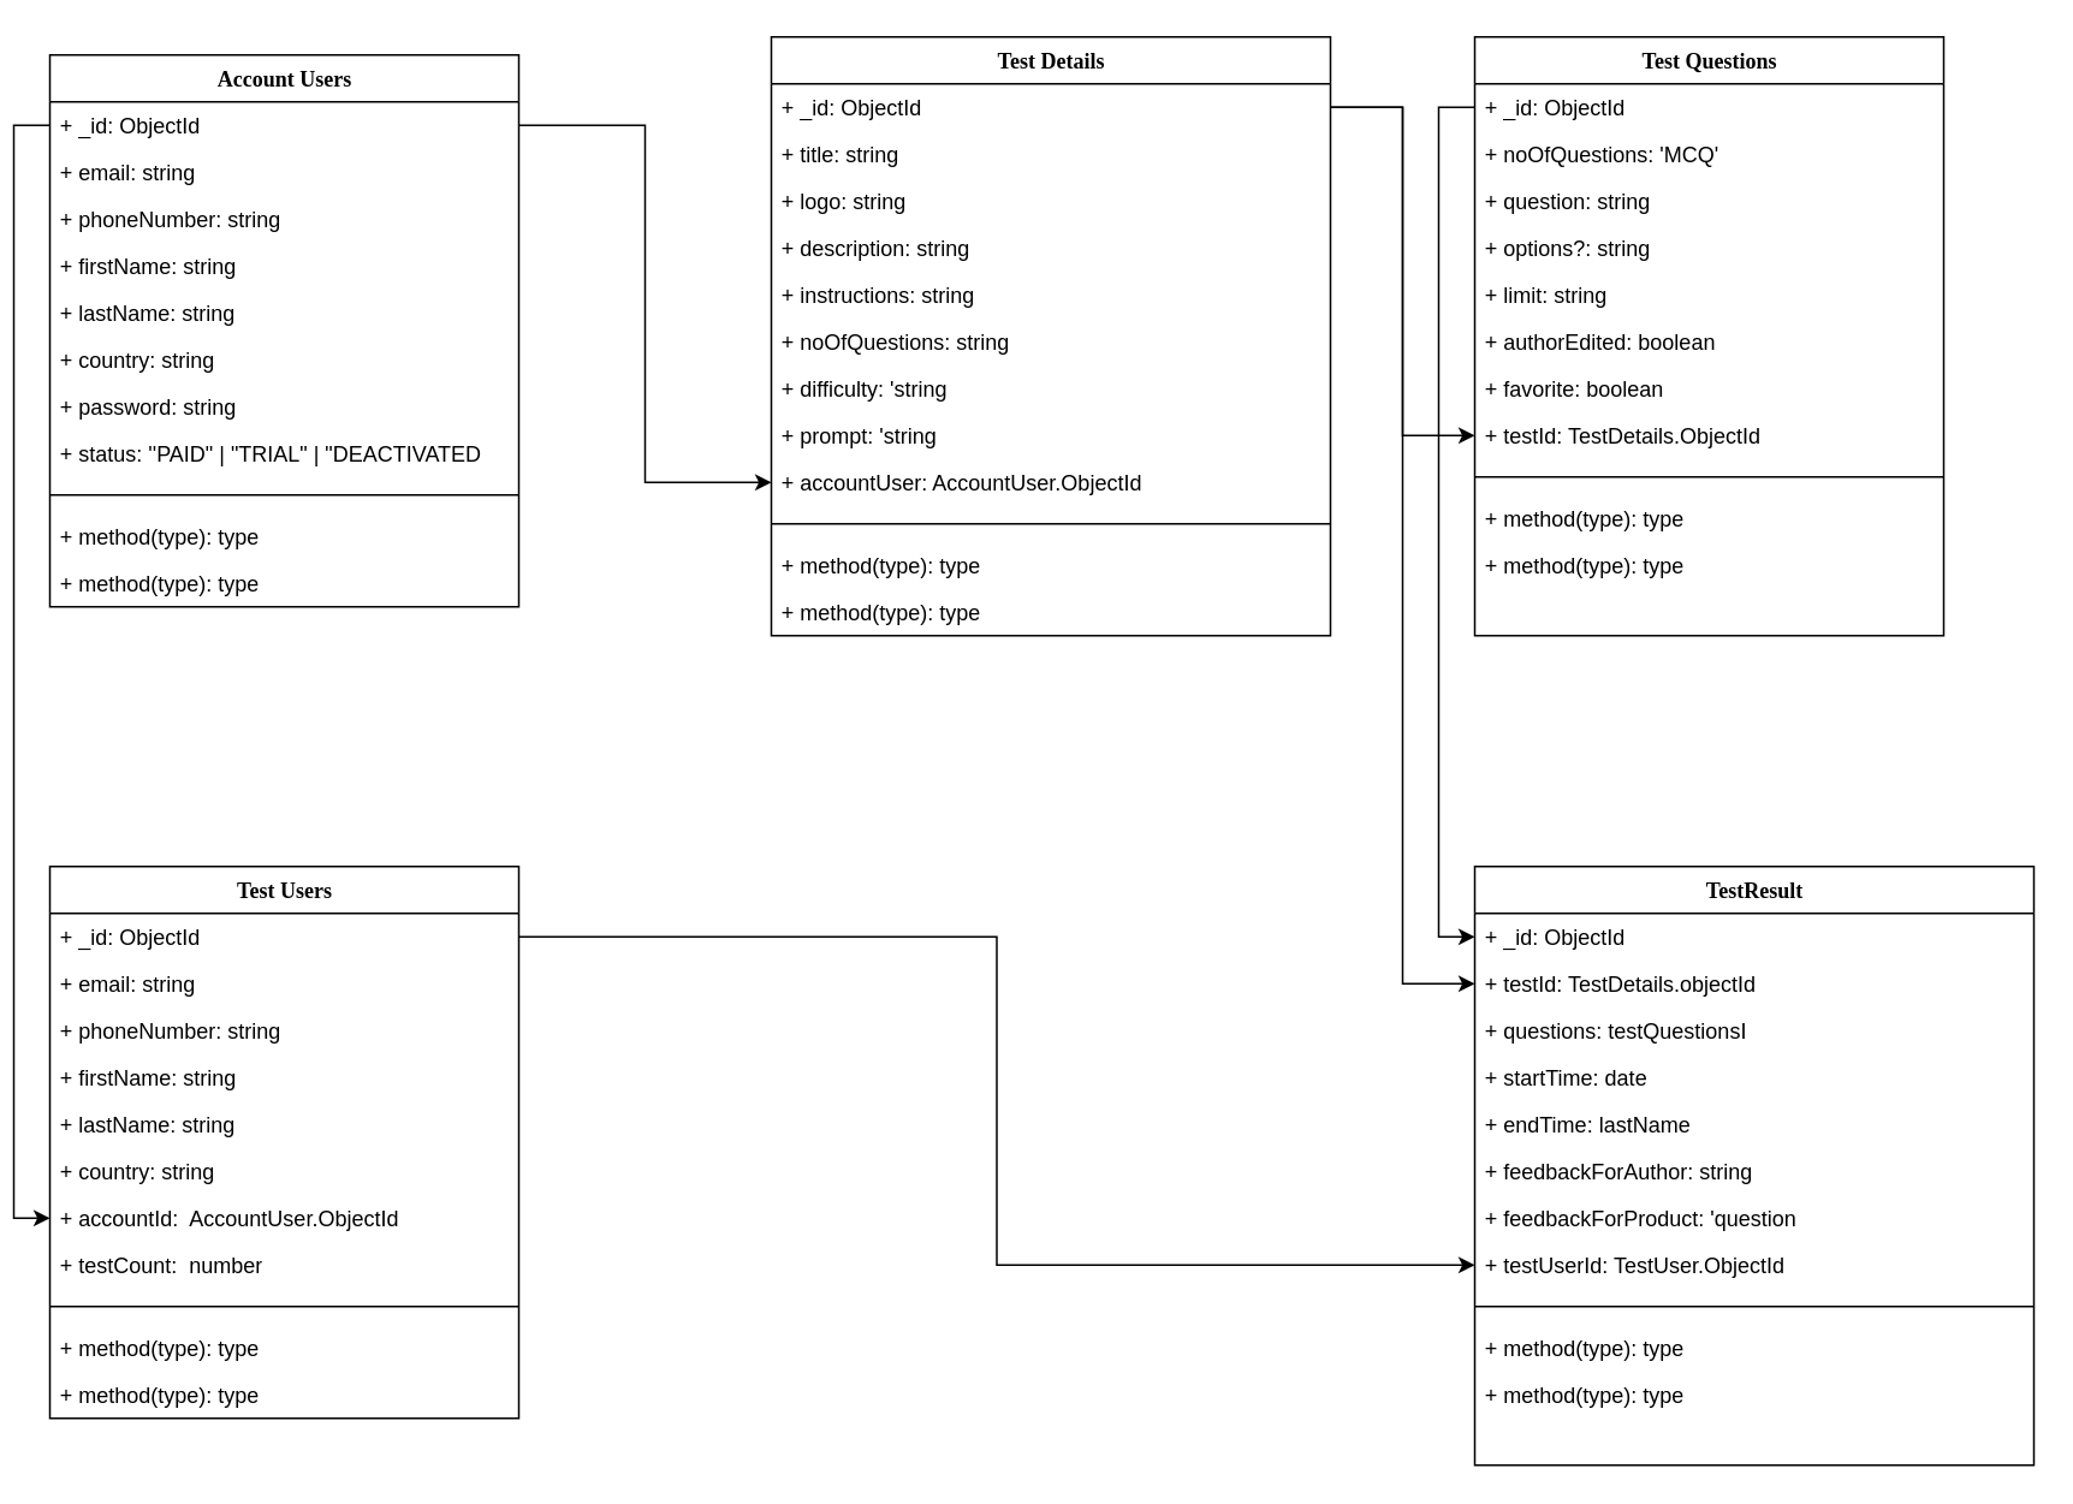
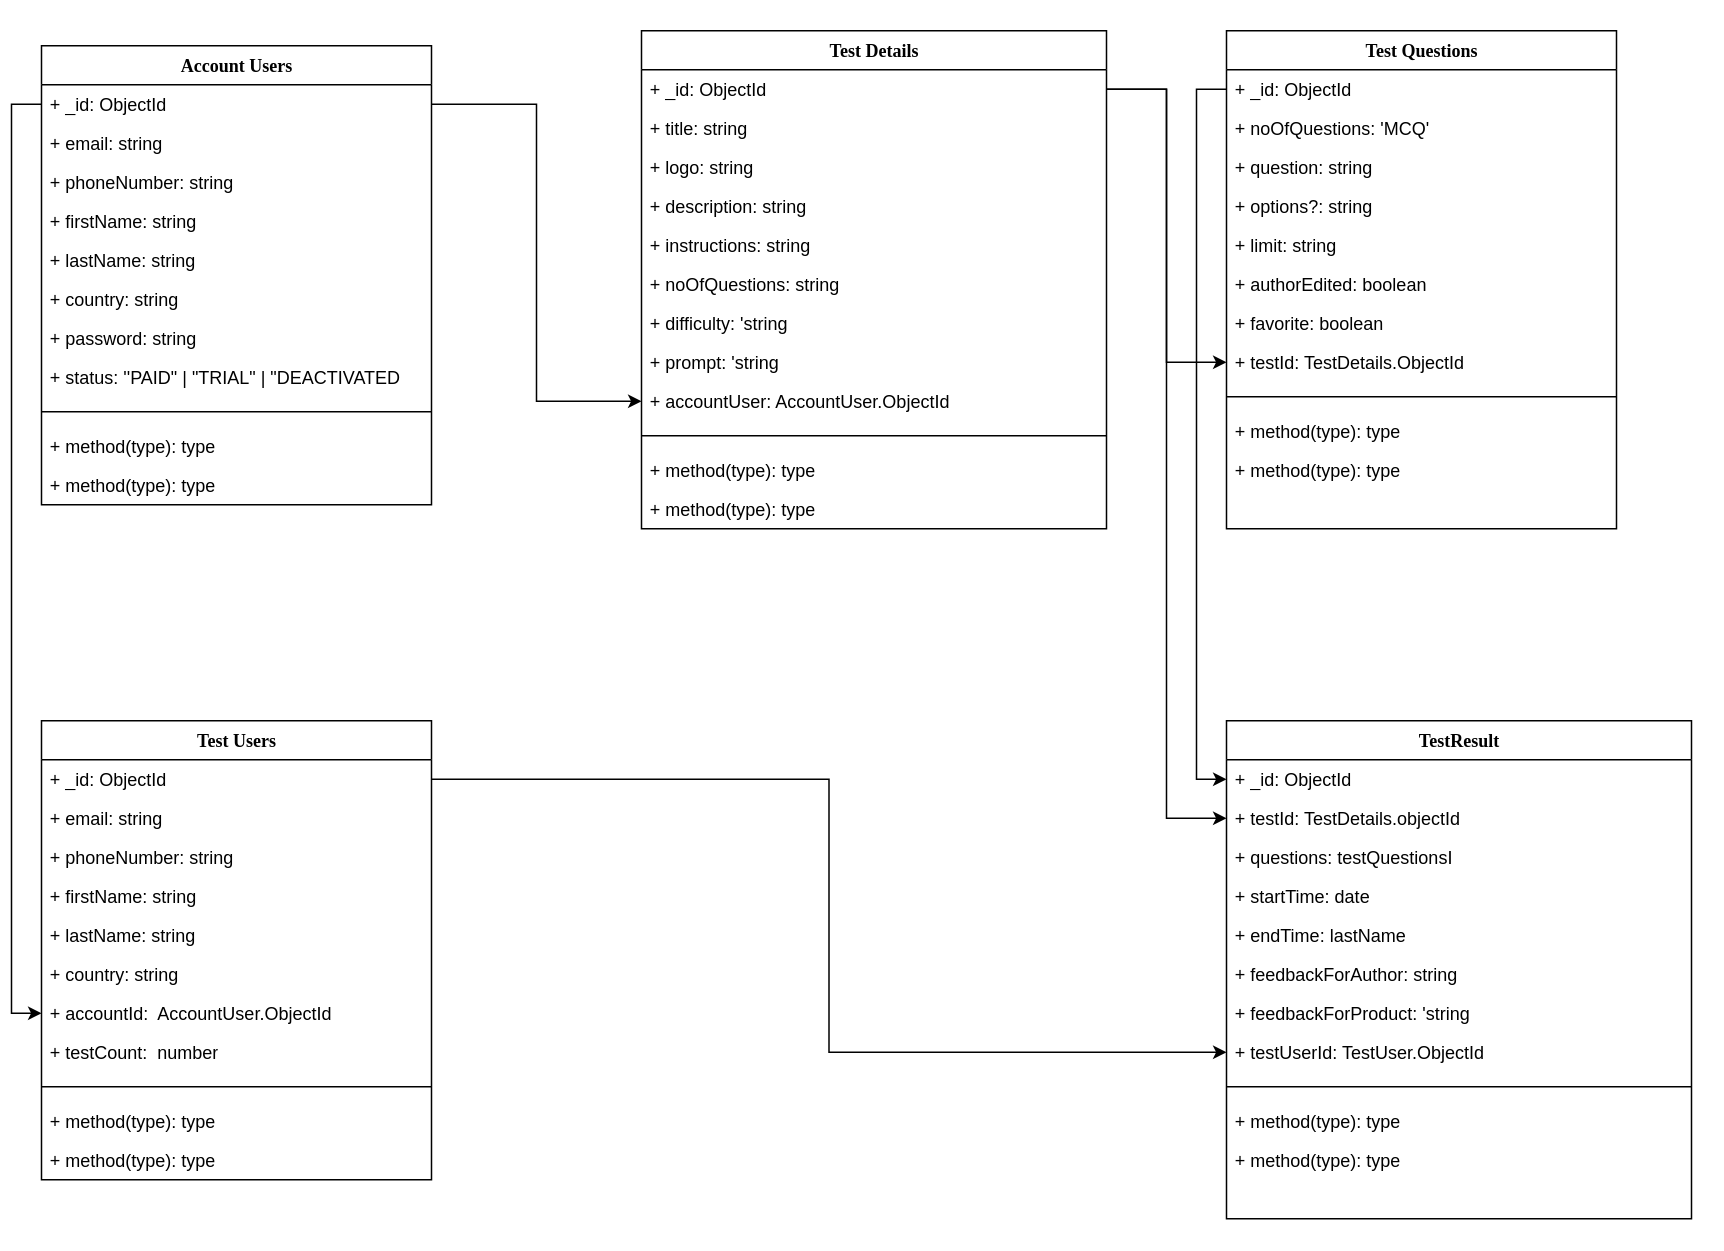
- <mxCell id="48" value="+ feedbackForProduct: 'question&lt;br&gt;&amp;nbsp;" style="text;html=1;strokeColor=none;fillColor=none;align=left;verticalAlign=top;spacingLeft=4;spacingRight=4;whiteSpace=wrap;overflow=hidden;rotatable=0;points=[[0,0.5],[1,0.5]];portConstraint=eastwest;" vertex="1" parent="41"><mxGeometry y="182" width="310" height="26" as="geometry" /></mxCell>
+ <mxCell id="48" value="+ feedbackForProduct: 'string&lt;br&gt;&amp;nbsp;" style="text;html=1;strokeColor=none;fillColor=none;align=left;verticalAlign=top;spacingLeft=4;spacingRight=4;whiteSpace=wrap;overflow=hidden;rotatable=0;points=[[0,0.5],[1,0.5]];portConstraint=eastwest;" vertex="1" parent="41"><mxGeometry y="182" width="310" height="26" as="geometry" /></mxCell>
